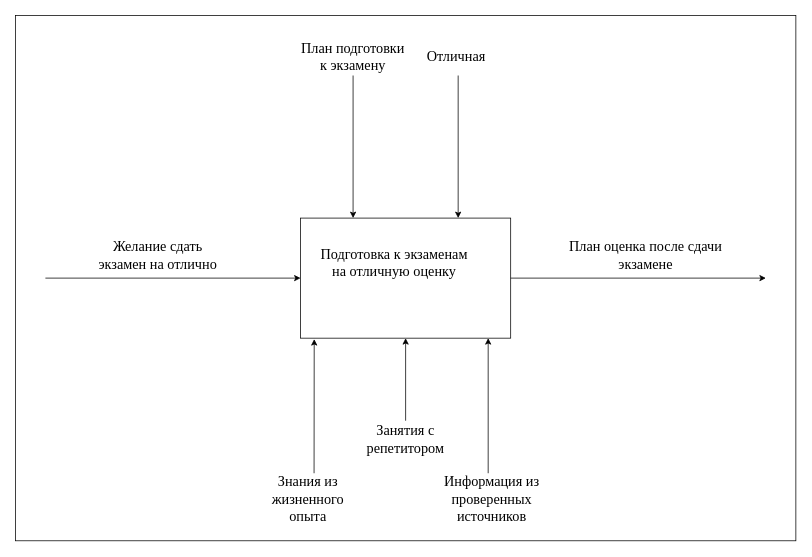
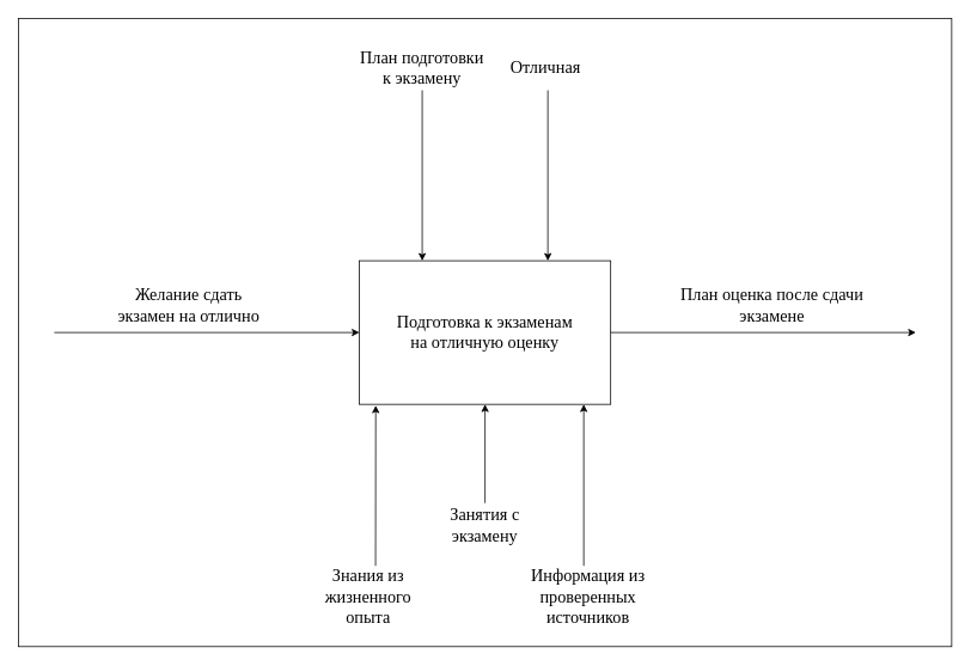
- <mxCell id="9" value="Подготовка к экзаменам на отличную оценку" style="text;html=1;strokeColor=none;fillColor=none;align=center;verticalAlign=middle;whiteSpace=wrap;rounded=0;fontFamily=Times New Roman;fontSize=19;" parent="1" vertex="1"><mxGeometry x="420" y="335" width="210" height="30" as="geometry" /></mxCell>
+ <mxCell id="9" value="Подготовка к экзаменам на отличную оценку" style="text;html=1;strokeColor=none;fillColor=none;align=center;verticalAlign=middle;whiteSpace=wrap;rounded=0;fontFamily=Times New Roman;fontSize=19;" parent="1" vertex="1"><mxGeometry x="435" y="355" width="210" height="30" as="geometry" /></mxCell>
- <mxCell id="11" value="Занятия с репетитором" style="text;html=1;strokeColor=none;fillColor=none;align=center;verticalAlign=middle;whiteSpace=wrap;rounded=0;fontFamily=Times New Roman;fontSize=19;" vertex="1" parent="1"><mxGeometry x="495" y="570" width="90" height="30" as="geometry" /></mxCell>
+ <mxCell id="11" value="Занятия с экзамену" style="text;html=1;strokeColor=none;fillColor=none;align=center;verticalAlign=middle;whiteSpace=wrap;rounded=0;fontFamily=Times New Roman;fontSize=19;" vertex="1" parent="1"><mxGeometry x="495" y="570" width="90" height="30" as="geometry" /></mxCell>
